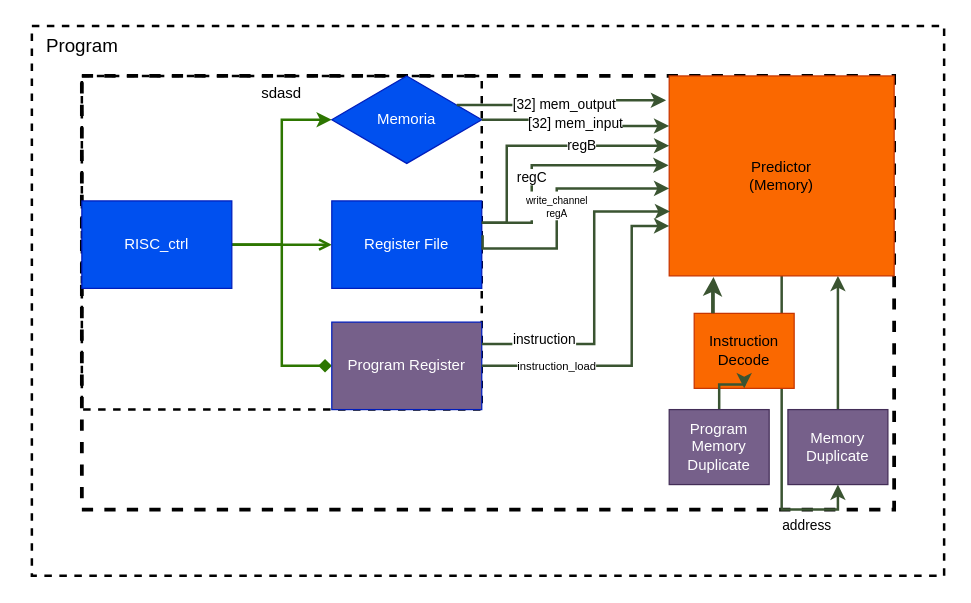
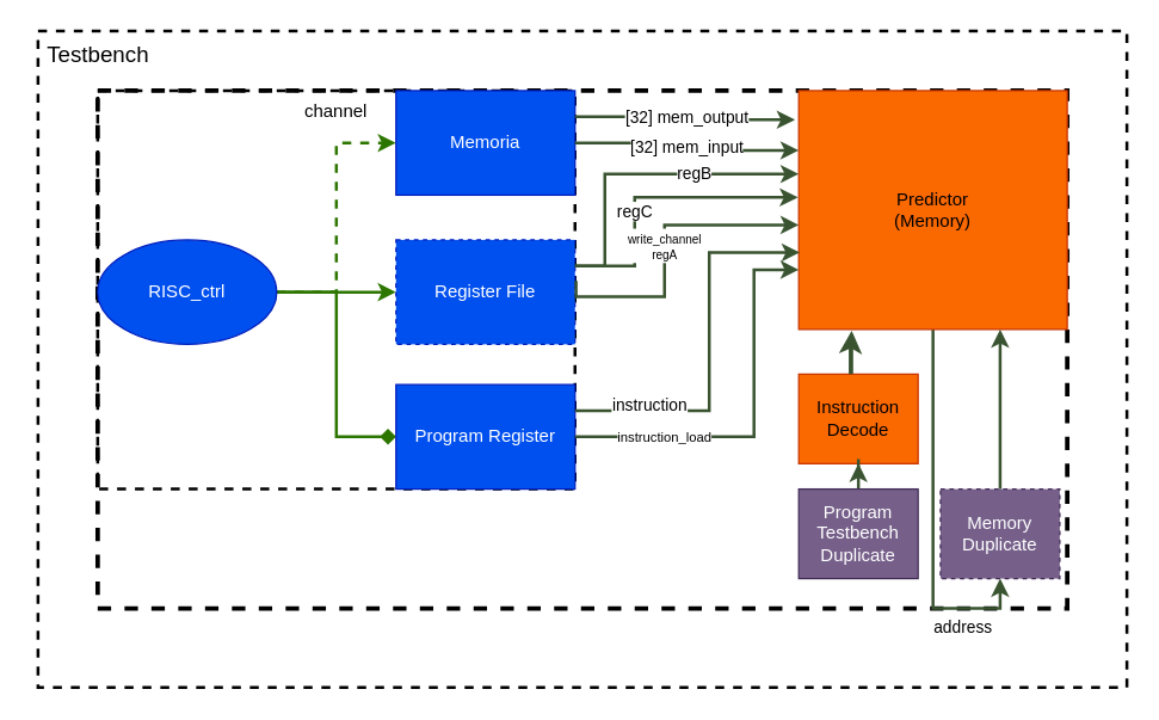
- <mxCell id="29" value="&lt;font style=&quot;font-size: 15px;&quot; color=&quot;#000000&quot;&gt;Program&lt;/font&gt;" style="text;html=1;align=center;verticalAlign=middle;resizable=0;points=[];autosize=1;strokeColor=none;fillColor=none;" vertex="1" parent="2"><mxGeometry x="-5" width="90" height="30" as="geometry" /></mxCell>
+ <mxCell id="29" value="&lt;font style=&quot;font-size: 15px;&quot; color=&quot;#000000&quot;&gt;Testbench&lt;/font&gt;" style="text;html=1;align=center;verticalAlign=middle;resizable=0;points=[];autosize=1;strokeColor=none;fillColor=none;" vertex="1" parent="2"><mxGeometry x="-5" width="90" height="30" as="geometry" /></mxCell>
- <mxCell id="4" value="sdasd" style="group;fillColor=none;strokeColor=#000000;dashed=1;perimeterSpacing=2;strokeWidth=2;rounded=0;" vertex="1" connectable="0" parent="2"><mxGeometry x="40" y="40" width="320" height="267" as="geometry" /></mxCell>
+ <mxCell id="4" value="channel" style="group;fillColor=none;strokeColor=#000000;dashed=1;perimeterSpacing=2;strokeWidth=2;rounded=0;" vertex="1" connectable="0" parent="2"><mxGeometry x="40" y="40" width="320" height="267" as="geometry" /></mxCell>
- <mxCell id="9" value="Memoria" style="rhombus;whiteSpace=wrap;html=1;fillColor=#0050ef;fontColor=#ffffff;strokeColor=#001DBC;" vertex="1" parent="4"><mxGeometry x="200" width="120" height="70" as="geometry" /></mxCell>
+ <mxCell id="9" value="Memoria" style="rounded=0;whiteSpace=wrap;html=1;fillColor=#0050ef;fontColor=#ffffff;strokeColor=#001DBC;" vertex="1" parent="4"><mxGeometry x="200" width="120" height="70" as="geometry" /></mxCell>
- <mxCell id="6" style="edgeStyle=orthogonalEdgeStyle;rounded=0;orthogonalLoop=1;jettySize=auto;html=1;entryX=0;entryY=0.5;entryDx=0;entryDy=0;fillColor=#60a917;strokeColor=#2D7600;strokeWidth=2;" edge="1" parent="4" source="8" target="9"><mxGeometry relative="1" as="geometry" /></mxCell>
+ <mxCell id="6" style="edgeStyle=orthogonalEdgeStyle;rounded=0;orthogonalLoop=1;jettySize=auto;html=1;entryX=0;entryY=0.5;entryDx=0;entryDy=0;fillColor=#60a917;strokeColor=#2D7600;strokeWidth=2;dashed=1;" edge="1" parent="4" source="8" target="9"><mxGeometry relative="1" as="geometry" /></mxCell>
- <mxCell id="8" value="RISC_ctrl" style="rounded=0;whiteSpace=wrap;html=1;fillColor=#0050ef;fontColor=#ffffff;strokeColor=#001DBC;" vertex="1" parent="4"><mxGeometry y="100" width="120" height="70" as="geometry" /></mxCell>
+ <mxCell id="8" value="RISC_ctrl" style="ellipse;whiteSpace=wrap;html=1;fillColor=#0050ef;fontColor=#ffffff;strokeColor=#001DBC;" vertex="1" parent="4"><mxGeometry y="100" width="120" height="70" as="geometry" /></mxCell>
- <mxCell id="5" style="edgeStyle=orthogonalEdgeStyle;rounded=0;orthogonalLoop=1;jettySize=auto;html=1;entryX=0;entryY=0.5;entryDx=0;entryDy=0;fillColor=#60a917;strokeColor=#2D7600;strokeWidth=2;endArrow=open;" edge="1" parent="4" source="8" target="10"><mxGeometry relative="1" as="geometry" /></mxCell>
+ <mxCell id="5" style="edgeStyle=orthogonalEdgeStyle;rounded=0;orthogonalLoop=1;jettySize=auto;html=1;entryX=0;entryY=0.5;entryDx=0;entryDy=0;fillColor=#60a917;strokeColor=#2D7600;strokeWidth=2;" edge="1" parent="4" source="8" target="10"><mxGeometry relative="1" as="geometry" /></mxCell>
- <mxCell id="10" value="Register File" style="rounded=0;whiteSpace=wrap;html=1;fillColor=#0050ef;fontColor=#ffffff;strokeColor=#001DBC;" vertex="1" parent="4"><mxGeometry x="200" y="100" width="120" height="70" as="geometry" /></mxCell>
+ <mxCell id="10" value="Register File" style="rounded=0;whiteSpace=wrap;html=1;fillColor=#0050ef;fontColor=#ffffff;strokeColor=#001DBC;dashed=1;" vertex="1" parent="4"><mxGeometry x="200" y="100" width="120" height="70" as="geometry" /></mxCell>
- <mxCell id="16" value="Instruction Decode" style="rounded=0;whiteSpace=wrap;html=1;fillColor=#fa6800;fontColor=#000000;strokeColor=#C73500;" vertex="1" parent="2"><mxGeometry x="530" y="230" width="80" height="60" as="geometry" /></mxCell>
+ <mxCell id="16" value="Instruction Decode" style="rounded=0;whiteSpace=wrap;html=1;fillColor=#fa6800;fontColor=#000000;strokeColor=#C73500;" vertex="1" parent="2"><mxGeometry x="510" y="230" width="80" height="60" as="geometry" /></mxCell>
- <mxCell id="11" value="Program Register" style="rounded=0;whiteSpace=wrap;html=1;fillColor=#76608a;fontColor=#ffffff;strokeColor=#001DBC;" vertex="1" parent="4"><mxGeometry x="200" y="197" width="120" height="70" as="geometry" /></mxCell>
+ <mxCell id="11" value="Program Register" style="rounded=0;whiteSpace=wrap;html=1;fillColor=#0050ef;fontColor=#ffffff;strokeColor=#001DBC;" vertex="1" parent="4"><mxGeometry x="200" y="197" width="120" height="70" as="geometry" /></mxCell>
- <mxCell id="18" value="Program Memory&lt;div&gt;Duplicate&lt;/div&gt;" style="rounded=0;whiteSpace=wrap;html=1;fillColor=#76608a;fontColor=#ffffff;strokeColor=#432D57;" vertex="1" parent="2"><mxGeometry x="510" y="307" width="80" height="60" as="geometry" /></mxCell>
+ <mxCell id="18" value="Program Testbench&lt;div&gt;Duplicate&lt;/div&gt;" style="rounded=0;whiteSpace=wrap;html=1;fillColor=#76608a;fontColor=#ffffff;strokeColor=#432D57;" vertex="1" parent="2"><mxGeometry x="510" y="307" width="80" height="60" as="geometry" /></mxCell>
- <mxCell id="26" value="Memory&lt;div&gt;Duplicate&lt;/div&gt;" style="rounded=0;whiteSpace=wrap;html=1;fillColor=#76608a;fontColor=#ffffff;strokeColor=#432D57;" vertex="1" parent="2"><mxGeometry x="605" y="307" width="80" height="60" as="geometry" /></mxCell>
+ <mxCell id="26" value="Memory&lt;div&gt;Duplicate&lt;/div&gt;" style="rounded=0;whiteSpace=wrap;html=1;fillColor=#76608a;fontColor=#ffffff;strokeColor=#432D57;dashed=1;" vertex="1" parent="2"><mxGeometry x="605" y="307" width="80" height="60" as="geometry" /></mxCell>
